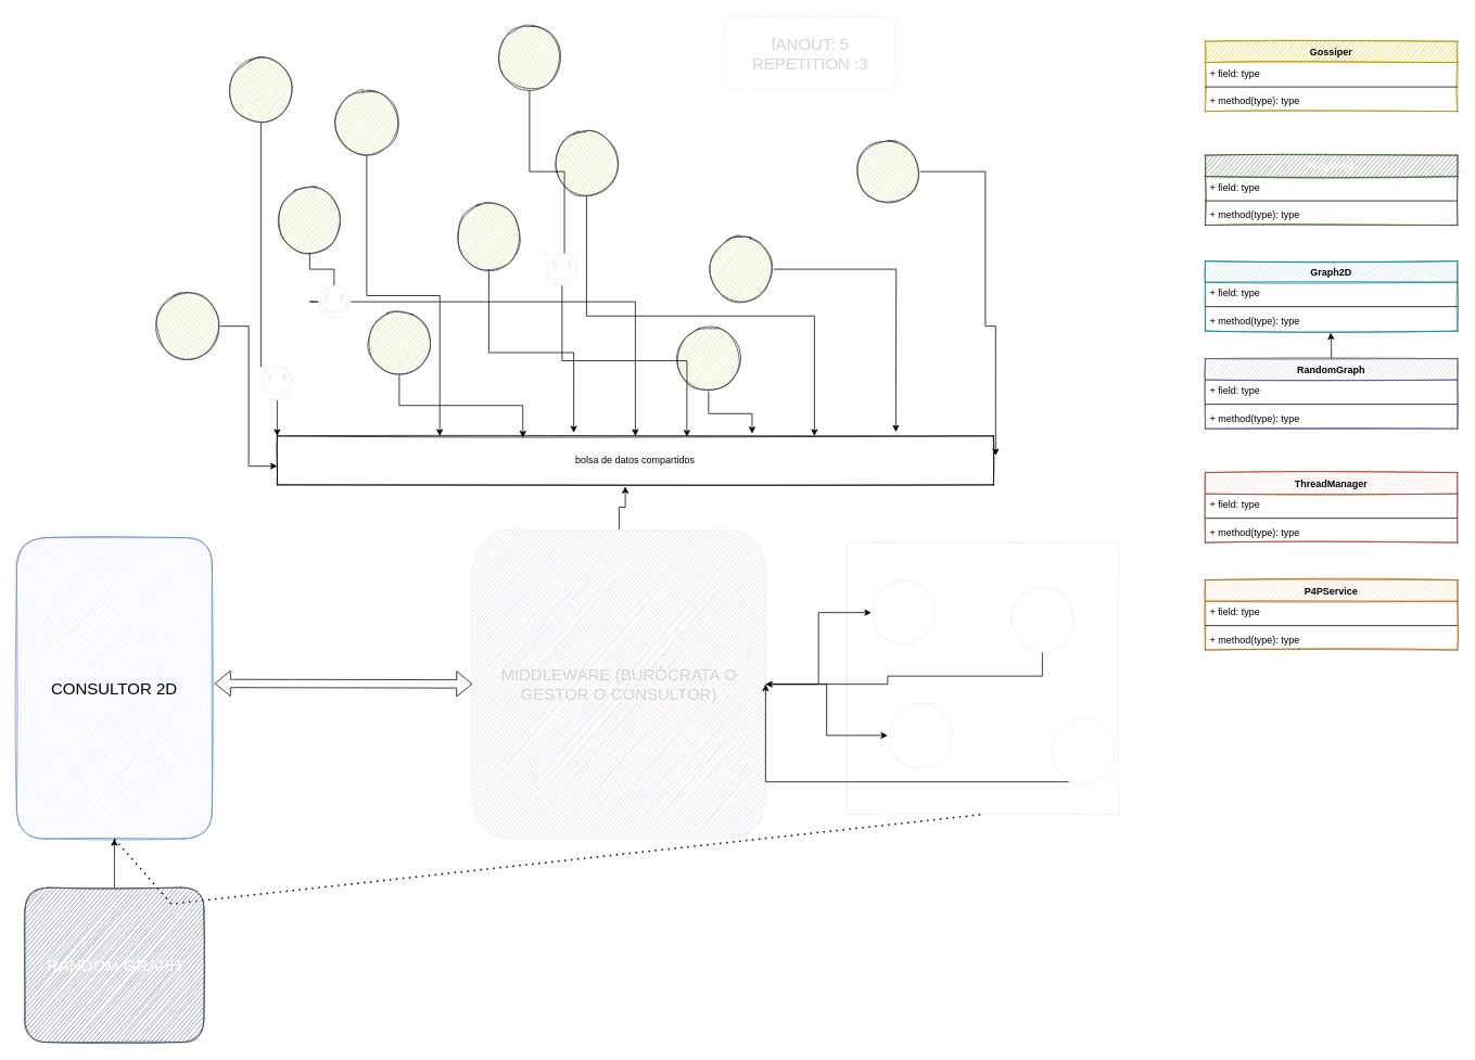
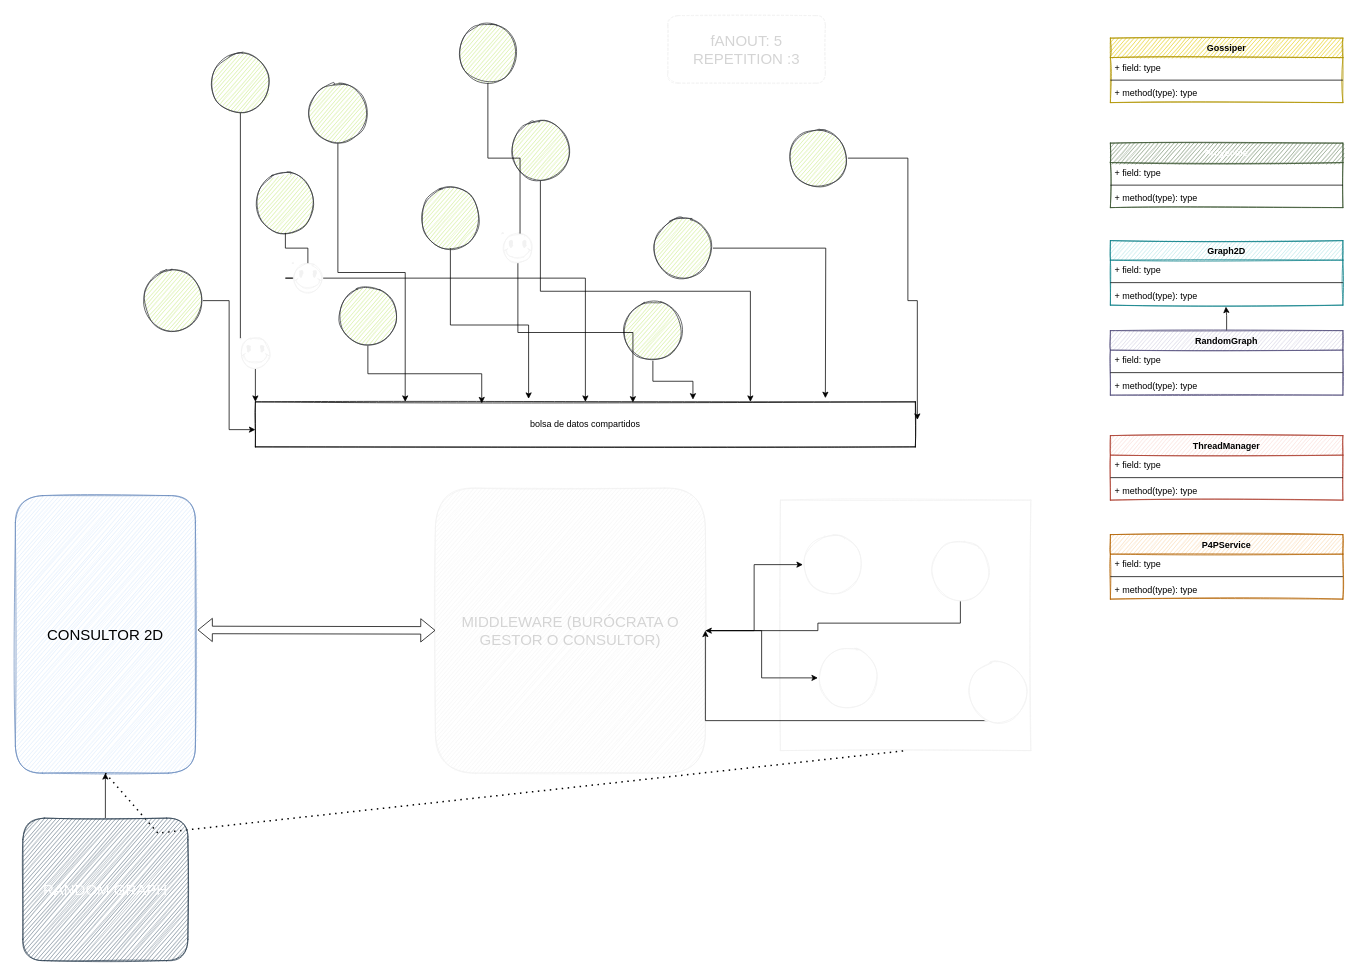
- <mxCell id="51" style="edgeStyle=orthogonalEdgeStyle;rounded=0;orthogonalLoop=1;jettySize=auto;html=1;entryX=0.486;entryY=1.033;entryDx=0;entryDy=0;entryPerimeter=0;fontSize=20;fontColor=#D4D4D4;" edge="1" parent="1" source="54" target="28"><mxGeometry relative="1" as="geometry" /></mxCell>
- <mxCell id="54" value="&lt;font style=&quot;font-size: 20px&quot;&gt;MIDDLEWARE (BURÓCRATA O GESTOR O CONSULTOR)&lt;/font&gt;" style="rounded=1;whiteSpace=wrap;html=1;sketch=1;fillColor=#e1d5e7;fontColor=#D4D4D4;strokeColor=#F2F2F2;" vertex="1" parent="1"><mxGeometry x="580" y="650" width="360" height="380" as="geometry" /></mxCell>
+ <mxCell id="54" value="&lt;font style=&quot;font-size: 20px&quot;&gt;MIDDLEWARE (BURÓCRATA O GESTOR O CONSULTOR)&lt;/font&gt;" style="rounded=1;whiteSpace=wrap;html=1;sketch=1;fillColor=#f5f5f5;fontColor=#D4D4D4;strokeColor=#F2F2F2;" vertex="1" parent="1"><mxGeometry x="580" y="650" width="360" height="380" as="geometry" /></mxCell>
